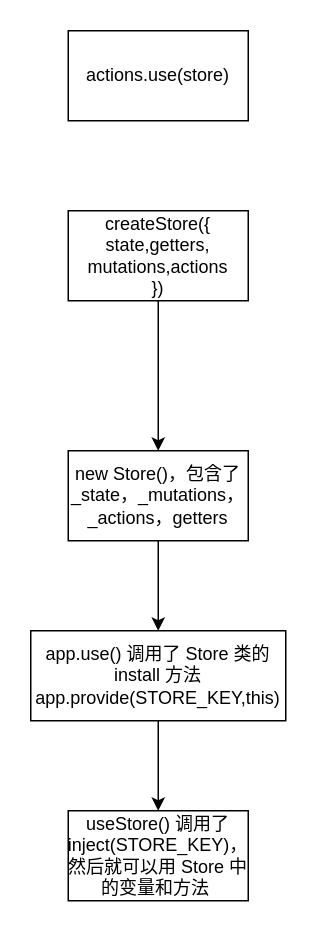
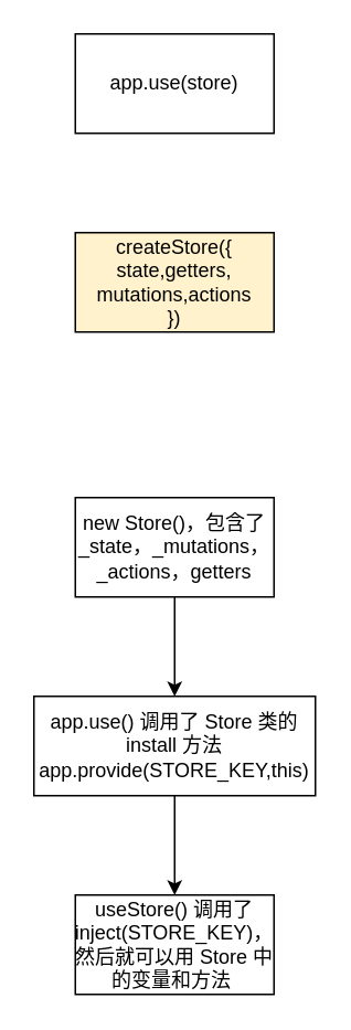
- <mxCell id="2" value="actions.use(store)" style="rounded=0;whiteSpace=wrap;html=1;" vertex="1" parent="1"><mxGeometry x="45" y="20" width="120" height="60" as="geometry" /></mxCell>
+ <mxCell id="2" value="app.use(store)" style="rounded=0;whiteSpace=wrap;html=1;" vertex="1" parent="1"><mxGeometry x="45" y="20" width="120" height="60" as="geometry" /></mxCell>
- <mxCell id="4" value="createStore({&lt;br&gt;state,getters,&lt;br&gt;mutations,actions&lt;br&gt;})" style="rounded=0;whiteSpace=wrap;html=1;" vertex="1" parent="1"><mxGeometry x="45" y="140" width="120" height="60" as="geometry" /></mxCell>
+ <mxCell id="4" value="createStore({&lt;br&gt;state,getters,&lt;br&gt;mutations,actions&lt;br&gt;})" style="rounded=0;whiteSpace=wrap;html=1;fillColor=#fff2cc;" vertex="1" parent="1"><mxGeometry x="45" y="140" width="120" height="60" as="geometry" /></mxCell>
- <mxCell id="3" style="edgeStyle=none;html=1;entryX=0.5;entryY=0;entryDx=0;entryDy=0;fontSize=12;" edge="1" parent="1" source="4" target="6"><mxGeometry relative="1" as="geometry" /></mxCell>
